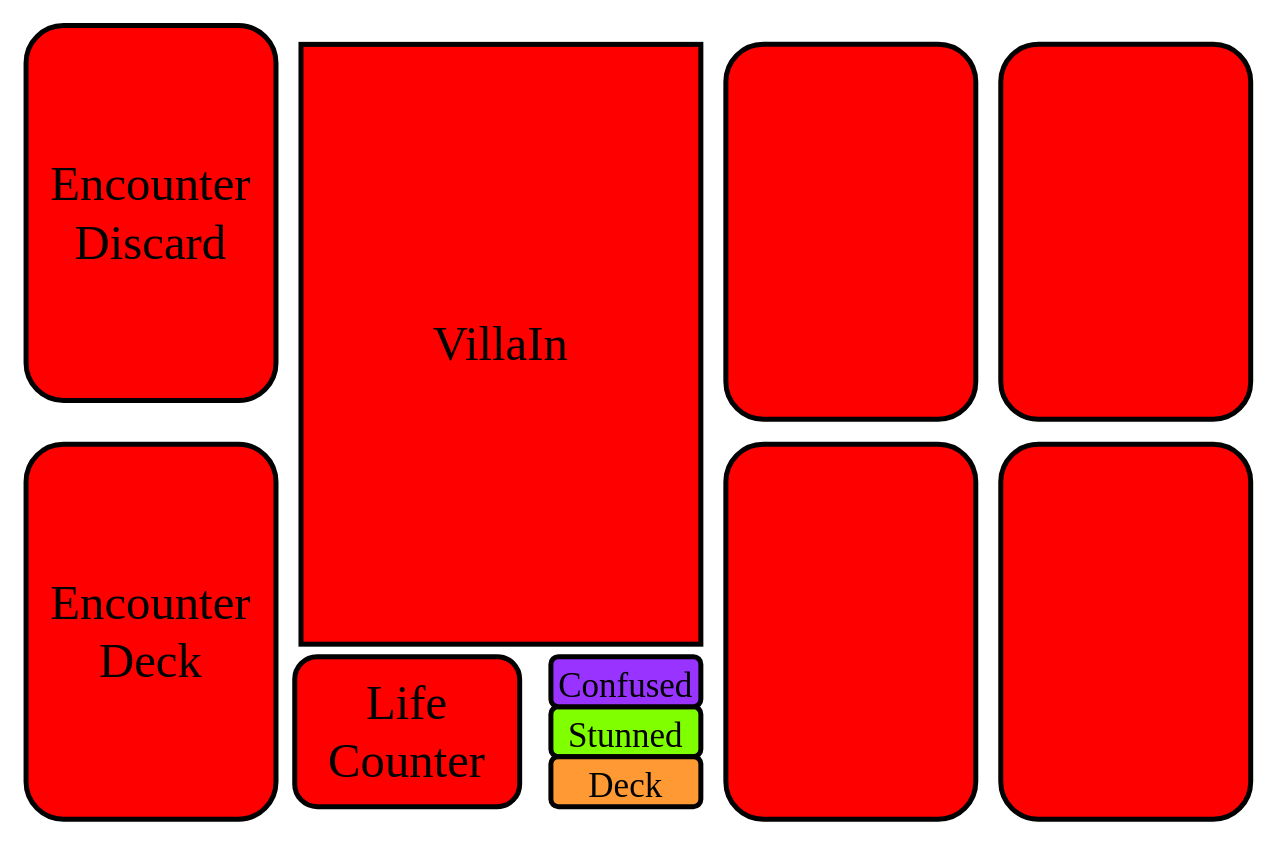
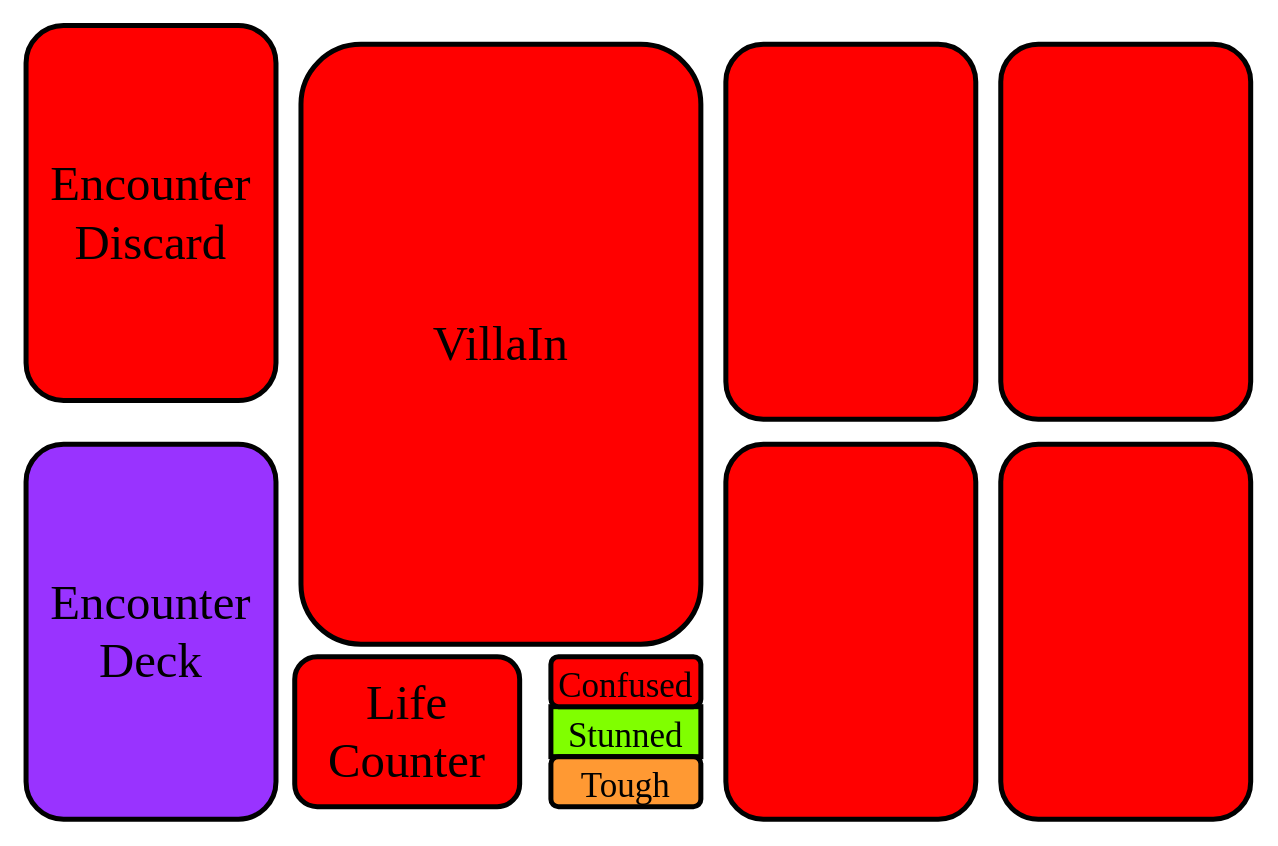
- <mxCell id="4" value="VillaIn" style="whiteSpace=wrap;html=1;aspect=fixed;fontFamily=Bangers;FType=g;fontSize=39;fillColor=#FF0000;strokeWidth=4;shadow=0;comic=0;glass=0;rounded=0;" parent="1" vertex="1"><mxGeometry x="240" y="35" width="320" height="480" as="geometry" /></mxCell>
+ <mxCell id="4" value="VillaIn" style="rounded=1;whiteSpace=wrap;html=1;aspect=fixed;fontFamily=Bangers;FType=g;fontSize=39;fillColor=#FF0000;strokeWidth=4;shadow=0;comic=0;glass=0;" parent="1" vertex="1"><mxGeometry x="240" y="35" width="320" height="480" as="geometry" /></mxCell>
- <mxCell id="2" value="Encounter Deck" style="rounded=1;whiteSpace=wrap;html=1;aspect=fixed;fontFamily=Bangers;FType=g;fontSize=39;fillColor=#FF0000;strokeWidth=4;shadow=0;comic=0;glass=0;" parent="1" vertex="1"><mxGeometry x="20" y="355" width="200" height="300" as="geometry" /></mxCell>
+ <mxCell id="2" value="Encounter Deck" style="rounded=1;whiteSpace=wrap;html=1;aspect=fixed;fontFamily=Bangers;FType=g;fontSize=39;fillColor=#9933ff;strokeWidth=4;shadow=0;comic=0;glass=0;" parent="1" vertex="1"><mxGeometry x="20" y="355" width="200" height="300" as="geometry" /></mxCell>
- <mxCell id="10" value="&lt;font style=&quot;font-size: 28px&quot;&gt;Confused&lt;/font&gt;" style="rounded=1;whiteSpace=wrap;html=1;fontFamily=Bangers;FType=g;fontSize=39;fillColor=#9933FF;strokeWidth=4;shadow=0;comic=0;glass=0;" parent="1" vertex="1"><mxGeometry x="440" y="525" width="120" height="40" as="geometry" /></mxCell>
+ <mxCell id="10" value="&lt;font style=&quot;font-size: 28px&quot;&gt;Confused&lt;/font&gt;" style="rounded=1;whiteSpace=wrap;html=1;fontFamily=Bangers;FType=g;fontSize=39;fillColor=#ff0000;strokeWidth=4;shadow=0;comic=0;glass=0;" parent="1" vertex="1"><mxGeometry x="440" y="525" width="120" height="40" as="geometry" /></mxCell>
- <mxCell id="9" value="&lt;font style=&quot;font-size: 28px&quot;&gt;Stunned&lt;/font&gt;" style="rounded=1;whiteSpace=wrap;html=1;fontFamily=Bangers;FType=g;fontSize=39;fillColor=#80FF00;strokeWidth=4;shadow=0;comic=0;glass=0;" parent="1" vertex="1"><mxGeometry x="440" y="565" width="120" height="40" as="geometry" /></mxCell>
+ <mxCell id="9" value="&lt;font style=&quot;font-size: 28px&quot;&gt;Stunned&lt;/font&gt;" style="whiteSpace=wrap;html=1;fontFamily=Bangers;FType=g;fontSize=39;fillColor=#80FF00;strokeWidth=4;shadow=0;comic=0;glass=0;rounded=0;" parent="1" vertex="1"><mxGeometry x="440" y="565" width="120" height="40" as="geometry" /></mxCell>
- <mxCell id="11" value="&lt;font style=&quot;font-size: 28px&quot;&gt;Deck&lt;/font&gt;" style="rounded=1;whiteSpace=wrap;html=1;fontFamily=Bangers;FType=g;fontSize=39;fillColor=#FF9933;strokeWidth=4;shadow=0;comic=0;glass=0;" parent="1" vertex="1"><mxGeometry x="440" y="605" width="120" height="40" as="geometry" /></mxCell>
+ <mxCell id="11" value="&lt;font style=&quot;font-size: 28px&quot;&gt;Tough&lt;/font&gt;" style="rounded=1;whiteSpace=wrap;html=1;fontFamily=Bangers;FType=g;fontSize=39;fillColor=#FF9933;strokeWidth=4;shadow=0;comic=0;glass=0;" parent="1" vertex="1"><mxGeometry x="440" y="605" width="120" height="40" as="geometry" /></mxCell>
